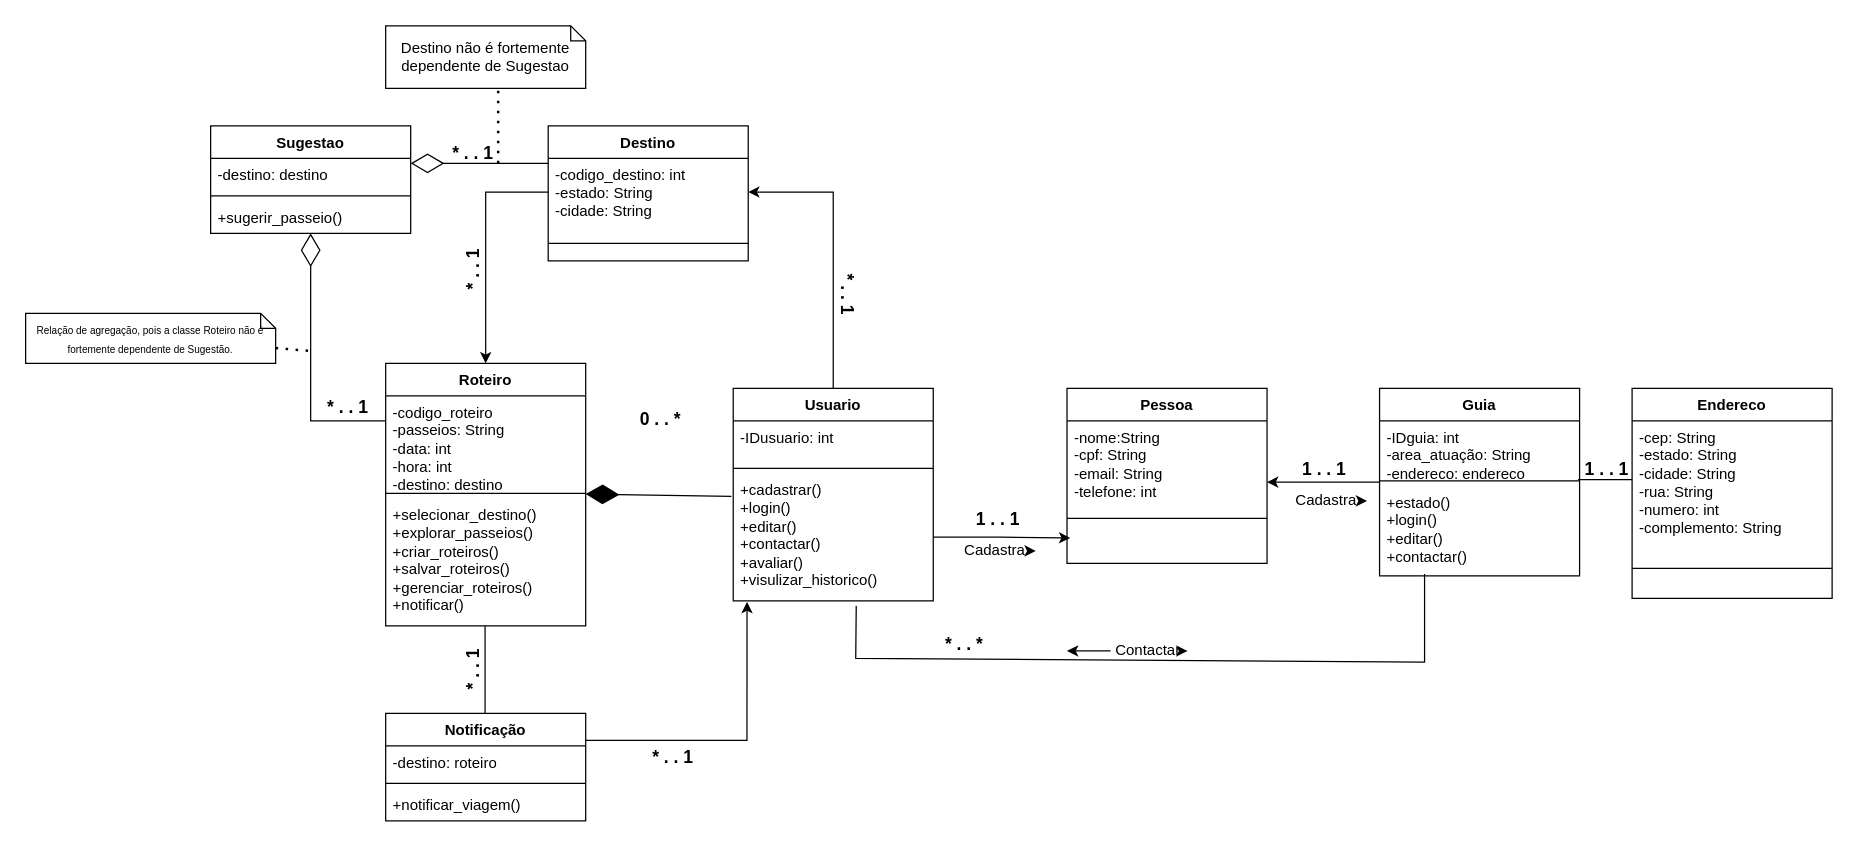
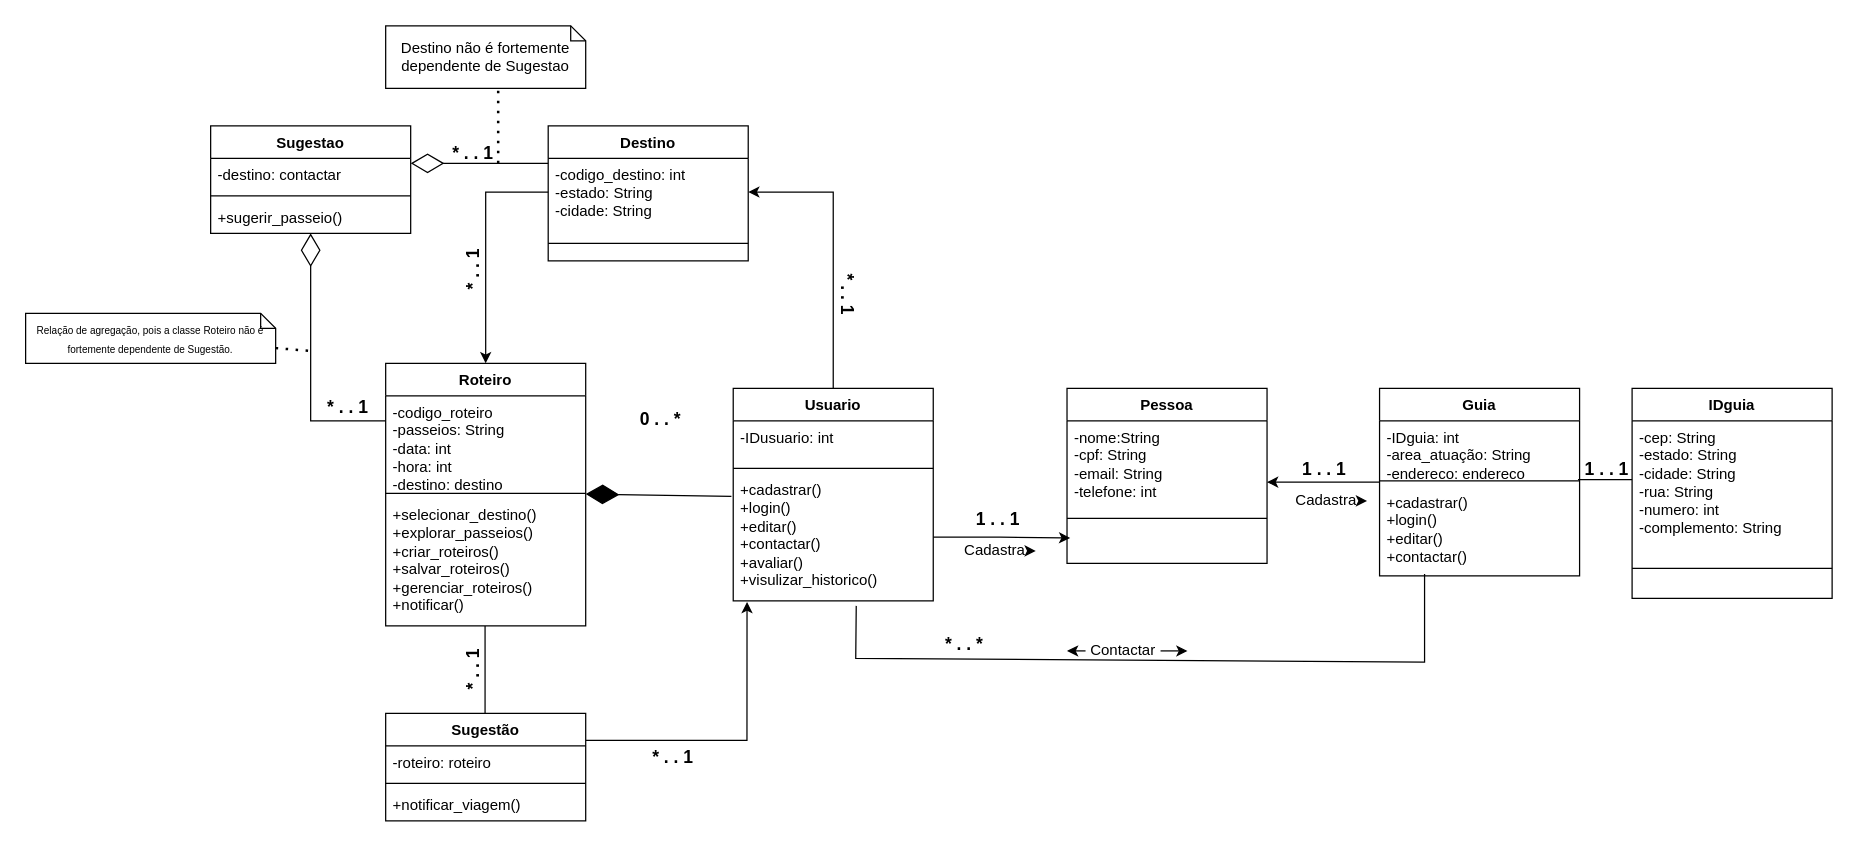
- <mxCell id="34" value="-destino: destino" style="text;strokeColor=none;fillColor=none;align=left;verticalAlign=top;spacingLeft=4;spacingRight=4;overflow=hidden;rotatable=0;points=[[0,0.5],[1,0.5]];portConstraint=eastwest;whiteSpace=wrap;html=1;" vertex="1" parent="33"><mxGeometry y="26" width="160" height="26" as="geometry" /></mxCell>
+ <mxCell id="34" value="-destino: contactar" style="text;strokeColor=none;fillColor=none;align=left;verticalAlign=top;spacingLeft=4;spacingRight=4;overflow=hidden;rotatable=0;points=[[0,0.5],[1,0.5]];portConstraint=eastwest;whiteSpace=wrap;html=1;" vertex="1" parent="33"><mxGeometry y="26" width="160" height="26" as="geometry" /></mxCell>
- <mxCell id="22" value="&lt;b&gt;Endereco&lt;/b&gt;" style="swimlane;fontStyle=1;align=center;verticalAlign=top;childLayout=stackLayout;horizontal=1;startSize=26;horizontalStack=0;resizeParent=1;resizeParentMax=0;resizeLast=0;collapsible=1;marginBottom=0;whiteSpace=wrap;html=1;" vertex="1" parent="1"><mxGeometry x="1305" y="310" width="160" height="168" as="geometry" /></mxCell>
+ <mxCell id="22" value="&lt;b&gt;IDguia&lt;/b&gt;" style="swimlane;fontStyle=1;align=center;verticalAlign=top;childLayout=stackLayout;horizontal=1;startSize=26;horizontalStack=0;resizeParent=1;resizeParentMax=0;resizeLast=0;collapsible=1;marginBottom=0;whiteSpace=wrap;html=1;" vertex="1" parent="1"><mxGeometry x="1305" y="310" width="160" height="168" as="geometry" /></mxCell>
- <mxCell id="10" value="+estado()&lt;div&gt;+login()&lt;/div&gt;&lt;div&gt;+editar()&lt;/div&gt;&lt;div&gt;+contactar()&lt;/div&gt;" style="text;strokeColor=none;fillColor=none;align=left;verticalAlign=top;spacingLeft=4;spacingRight=4;overflow=hidden;rotatable=0;points=[[0,0.5],[1,0.5]];portConstraint=eastwest;whiteSpace=wrap;html=1;" vertex="1" parent="7"><mxGeometry y="78" width="160" height="72" as="geometry" /></mxCell>
+ <mxCell id="10" value="+cadastrar()&lt;div&gt;+login()&lt;/div&gt;&lt;div&gt;+editar()&lt;/div&gt;&lt;div&gt;+contactar()&lt;/div&gt;" style="text;strokeColor=none;fillColor=none;align=left;verticalAlign=top;spacingLeft=4;spacingRight=4;overflow=hidden;rotatable=0;points=[[0,0.5],[1,0.5]];portConstraint=eastwest;whiteSpace=wrap;html=1;" vertex="1" parent="7"><mxGeometry y="78" width="160" height="72" as="geometry" /></mxCell>
- <mxCell id="63" value="Contactar" style="text;html=1;align=center;verticalAlign=middle;whiteSpace=wrap;rounded=0;" vertex="1" parent="1"><mxGeometry x="887.82" y="505" width="60" height="30" as="geometry" /></mxCell>
+ <mxCell id="63" value="Contactar" style="text;html=1;align=center;verticalAlign=middle;whiteSpace=wrap;rounded=0;" vertex="1" parent="1"><mxGeometry x="867.82" y="505" width="60" height="30" as="geometry" /></mxCell>
- <mxCell id="26" value="Notificação" style="swimlane;fontStyle=1;align=center;verticalAlign=top;childLayout=stackLayout;horizontal=1;startSize=26;horizontalStack=0;resizeParent=1;resizeParentMax=0;resizeLast=0;collapsible=1;marginBottom=0;whiteSpace=wrap;html=1;" vertex="1" parent="1"><mxGeometry x="308" y="570" width="160" height="86" as="geometry" /></mxCell>
+ <mxCell id="26" value="Sugestão" style="swimlane;fontStyle=1;align=center;verticalAlign=top;childLayout=stackLayout;horizontal=1;startSize=26;horizontalStack=0;resizeParent=1;resizeParentMax=0;resizeLast=0;collapsible=1;marginBottom=0;whiteSpace=wrap;html=1;" vertex="1" parent="1"><mxGeometry x="308" y="570" width="160" height="86" as="geometry" /></mxCell>
- <mxCell id="27" value="-destino: roteiro" style="text;strokeColor=none;fillColor=none;align=left;verticalAlign=top;spacingLeft=4;spacingRight=4;overflow=hidden;rotatable=0;points=[[0,0.5],[1,0.5]];portConstraint=eastwest;whiteSpace=wrap;html=1;" vertex="1" parent="26"><mxGeometry y="26" width="160" height="26" as="geometry" /></mxCell>
+ <mxCell id="27" value="-roteiro: roteiro" style="text;strokeColor=none;fillColor=none;align=left;verticalAlign=top;spacingLeft=4;spacingRight=4;overflow=hidden;rotatable=0;points=[[0,0.5],[1,0.5]];portConstraint=eastwest;whiteSpace=wrap;html=1;" vertex="1" parent="26"><mxGeometry y="26" width="160" height="26" as="geometry" /></mxCell>
